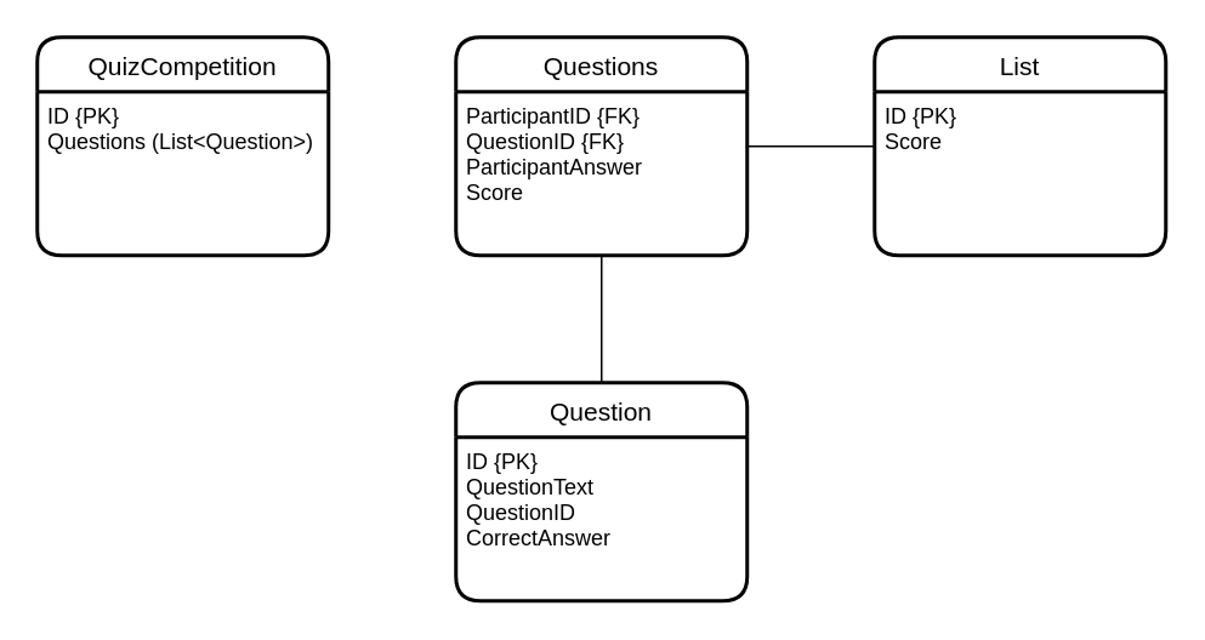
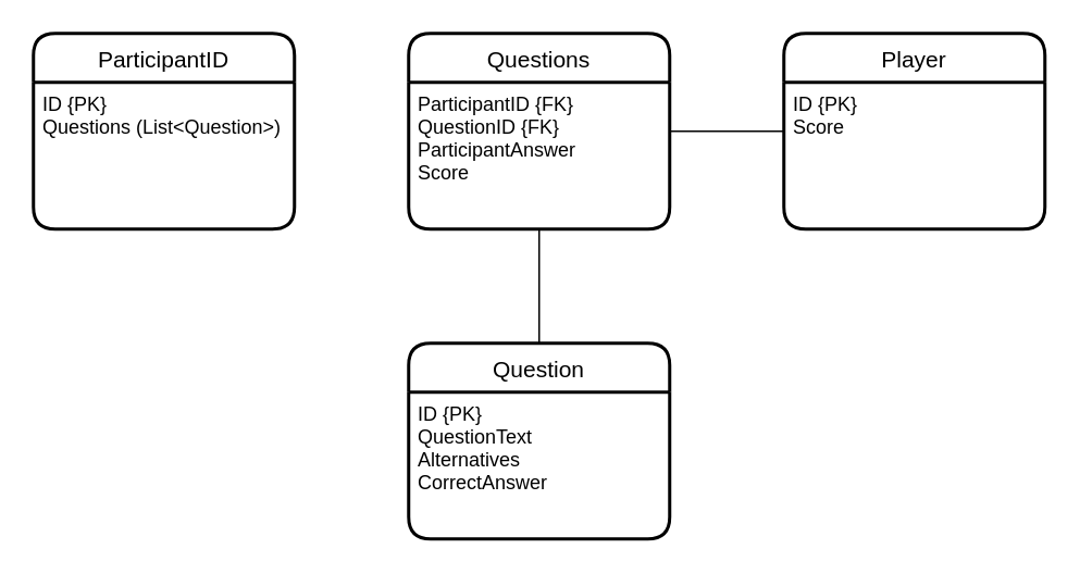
- <mxCell id="10" value="QuizCompetition" style="swimlane;childLayout=stackLayout;horizontal=1;startSize=30;horizontalStack=0;rounded=1;fontSize=14;fontStyle=0;strokeWidth=2;resizeParent=0;resizeLast=1;shadow=0;dashed=0;align=center;" parent="1" vertex="1"><mxGeometry x="20" y="20" width="160" height="120" as="geometry" /></mxCell>
+ <mxCell id="10" value="ParticipantID" style="swimlane;childLayout=stackLayout;horizontal=1;startSize=30;horizontalStack=0;rounded=1;fontSize=14;fontStyle=0;strokeWidth=2;resizeParent=0;resizeLast=1;shadow=0;dashed=0;align=center;" parent="1" vertex="1"><mxGeometry x="20" y="20" width="160" height="120" as="geometry" /></mxCell>
- <mxCell id="4" value="List" style="swimlane;childLayout=stackLayout;horizontal=1;startSize=30;horizontalStack=0;rounded=1;fontSize=14;fontStyle=0;strokeWidth=2;resizeParent=0;resizeLast=1;shadow=0;dashed=0;align=center;" parent="1" vertex="1"><mxGeometry x="480" y="20" width="160" height="120" as="geometry" /></mxCell>
+ <mxCell id="4" value="Player" style="swimlane;childLayout=stackLayout;horizontal=1;startSize=30;horizontalStack=0;rounded=1;fontSize=14;fontStyle=0;strokeWidth=2;resizeParent=0;resizeLast=1;shadow=0;dashed=0;align=center;" parent="1" vertex="1"><mxGeometry x="480" y="20" width="160" height="120" as="geometry" /></mxCell>
- <mxCell id="7" value="ID {PK}&#10;QuestionText&#10;QuestionID&#10;CorrectAnswer" style="align=left;strokeColor=none;fillColor=none;spacingLeft=4;fontSize=12;verticalAlign=top;resizable=0;rotatable=0;part=1;" parent="6" vertex="1"><mxGeometry y="30" width="160" height="90" as="geometry" /></mxCell>
+ <mxCell id="7" value="ID {PK}&#10;QuestionText&#10;Alternatives&#10;CorrectAnswer" style="align=left;strokeColor=none;fillColor=none;spacingLeft=4;fontSize=12;verticalAlign=top;resizable=0;rotatable=0;part=1;" parent="6" vertex="1"><mxGeometry y="30" width="160" height="90" as="geometry" /></mxCell>
